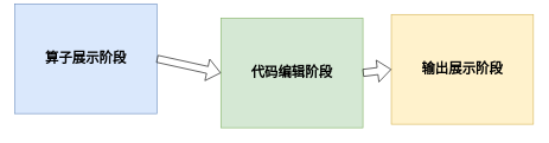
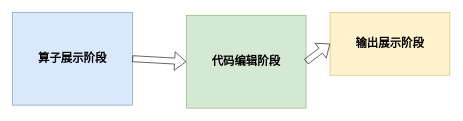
- <mxCell id="2" value="&lt;font style=&quot;font-size: 19px;&quot;&gt;&lt;b&gt;算子展示阶段&lt;/b&gt;&lt;/font&gt;" style="rounded=0;whiteSpace=wrap;html=1;fillColor=#dae8fc;strokeColor=#6c8ebf;" vertex="1" parent="1"><mxGeometry x="20" y="5" width="200" height="155" as="geometry" /></mxCell>
+ <mxCell id="2" value="&lt;font style=&quot;font-size: 19px;&quot;&gt;&lt;b&gt;算子展示阶段&lt;/b&gt;&lt;/font&gt;" style="rounded=0;whiteSpace=wrap;html=1;fillColor=#dae8fc;strokeColor=#6c8ebf;" vertex="1" parent="1"><mxGeometry x="20" y="20" width="200" height="155" as="geometry" /></mxCell>
- <mxCell id="4" value="&lt;font style=&quot;font-size: 19px;&quot;&gt;&lt;b&gt;输出展示阶段&lt;/b&gt;&lt;/font&gt;" style="rounded=0;whiteSpace=wrap;html=1;fillColor=#fff2cc;strokeColor=#d6b656;" vertex="1" parent="1"><mxGeometry x="550" y="20" width="200" height="155" as="geometry" /></mxCell>
+ <mxCell id="4" value="&lt;font style=&quot;font-size: 19px;&quot;&gt;&lt;b&gt;输出展示阶段&lt;/b&gt;&lt;/font&gt;" style="rounded=0;whiteSpace=wrap;html=1;fillColor=#fff2cc;strokeColor=#d6b656;" vertex="1" parent="1"><mxGeometry x="550" y="20" width="200" height="105" as="geometry" /></mxCell>
